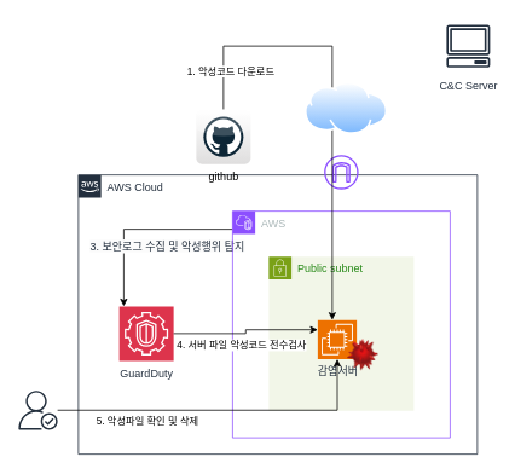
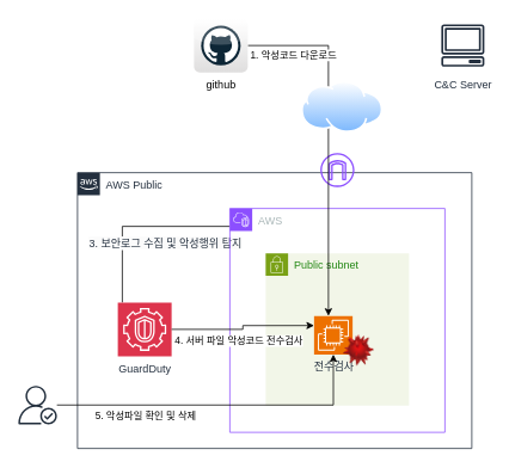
- <mxCell id="15" value="github" style="dashed=0;outlineConnect=0;html=1;align=center;labelPosition=center;verticalLabelPosition=bottom;verticalAlign=top;shape=mxgraph.webicons.github;gradientColor=#DFDEDE" vertex="1" parent="1"><mxGeometry x="216" y="120" width="60" height="60" as="geometry" /></mxCell>
+ <mxCell id="15" value="github" style="dashed=0;outlineConnect=0;html=1;align=center;labelPosition=center;verticalLabelPosition=bottom;verticalAlign=top;shape=mxgraph.webicons.github;gradientColor=#DFDEDE" vertex="1" parent="1"><mxGeometry x="216" y="20" width="60" height="60" as="geometry" /></mxCell>
- <mxCell id="2" value="AWS Cloud" style="points=[[0,0],[0.25,0],[0.5,0],[0.75,0],[1,0],[1,0.25],[1,0.5],[1,0.75],[1,1],[0.75,1],[0.5,1],[0.25,1],[0,1],[0,0.75],[0,0.5],[0,0.25]];outlineConnect=0;gradientColor=none;html=1;whiteSpace=wrap;fontSize=12;fontStyle=0;container=1;pointerEvents=0;collapsible=0;recursiveResize=0;shape=mxgraph.aws4.group;grIcon=mxgraph.aws4.group_aws_cloud_alt;strokeColor=#232F3E;fillColor=none;verticalAlign=top;align=left;spacingLeft=30;fontColor=#232F3E;dashed=0;" vertex="1" parent="1"><mxGeometry x="86" y="192" width="440" height="308" as="geometry" /></mxCell>
+ <mxCell id="2" value="AWS Public" style="points=[[0,0],[0.25,0],[0.5,0],[0.75,0],[1,0],[1,0.25],[1,0.5],[1,0.75],[1,1],[0.75,1],[0.5,1],[0.25,1],[0,1],[0,0.75],[0,0.5],[0,0.25]];outlineConnect=0;gradientColor=none;html=1;whiteSpace=wrap;fontSize=12;fontStyle=0;container=1;pointerEvents=0;collapsible=0;recursiveResize=0;shape=mxgraph.aws4.group;grIcon=mxgraph.aws4.group_aws_cloud_alt;strokeColor=#232F3E;fillColor=none;verticalAlign=top;align=left;spacingLeft=30;fontColor=#232F3E;dashed=0;" vertex="1" parent="1"><mxGeometry x="86" y="192" width="440" height="308" as="geometry" /></mxCell>
- <mxCell id="3" style="edgeStyle=orthogonalEdgeStyle;rounded=0;orthogonalLoop=1;jettySize=auto;html=1;" edge="1" parent="2" source="5" target="9"><mxGeometry relative="1" as="geometry"><Array as="points"><mxPoint x="50" y="60" /></Array></mxGeometry></mxCell>
+ <mxCell id="3" style="edgeStyle=orthogonalEdgeStyle;rounded=0;orthogonalLoop=1;jettySize=auto;html=1;endArrow=none;" edge="1" parent="2" source="5" target="9"><mxGeometry relative="1" as="geometry"><Array as="points"><mxPoint x="50" y="60" /></Array></mxGeometry></mxCell>
- <mxCell id="7" value="감염서버" style="sketch=0;points=[[0,0,0],[0.25,0,0],[0.5,0,0],[0.75,0,0],[1,0,0],[0,1,0],[0.25,1,0],[0.5,1,0],[0.75,1,0],[1,1,0],[0,0.25,0],[0,0.5,0],[0,0.75,0],[1,0.25,0],[1,0.5,0],[1,0.75,0]];outlineConnect=0;fontColor=#232F3E;fillColor=#ED7100;strokeColor=#ffffff;dashed=0;verticalLabelPosition=bottom;verticalAlign=top;align=center;html=1;fontSize=12;fontStyle=0;aspect=fixed;shape=mxgraph.aws4.resourceIcon;resIcon=mxgraph.aws4.ec2;" vertex="1" parent="6"><mxGeometry x="54" y="70" width="43" height="43" as="geometry" /></mxCell>
+ <mxCell id="7" value="전수검사" style="sketch=0;points=[[0,0,0],[0.25,0,0],[0.5,0,0],[0.75,0,0],[1,0,0],[0,1,0],[0.25,1,0],[0.5,1,0],[0.75,1,0],[1,1,0],[0,0.25,0],[0,0.5,0],[0,0.75,0],[1,0.25,0],[1,0.5,0],[1,0.75,0]];outlineConnect=0;fontColor=#232F3E;fillColor=#ED7100;strokeColor=#ffffff;dashed=0;verticalLabelPosition=bottom;verticalAlign=top;align=center;html=1;fontSize=12;fontStyle=0;aspect=fixed;shape=mxgraph.aws4.resourceIcon;resIcon=mxgraph.aws4.ec2;" vertex="1" parent="6"><mxGeometry x="54" y="70" width="43" height="43" as="geometry" /></mxCell>
